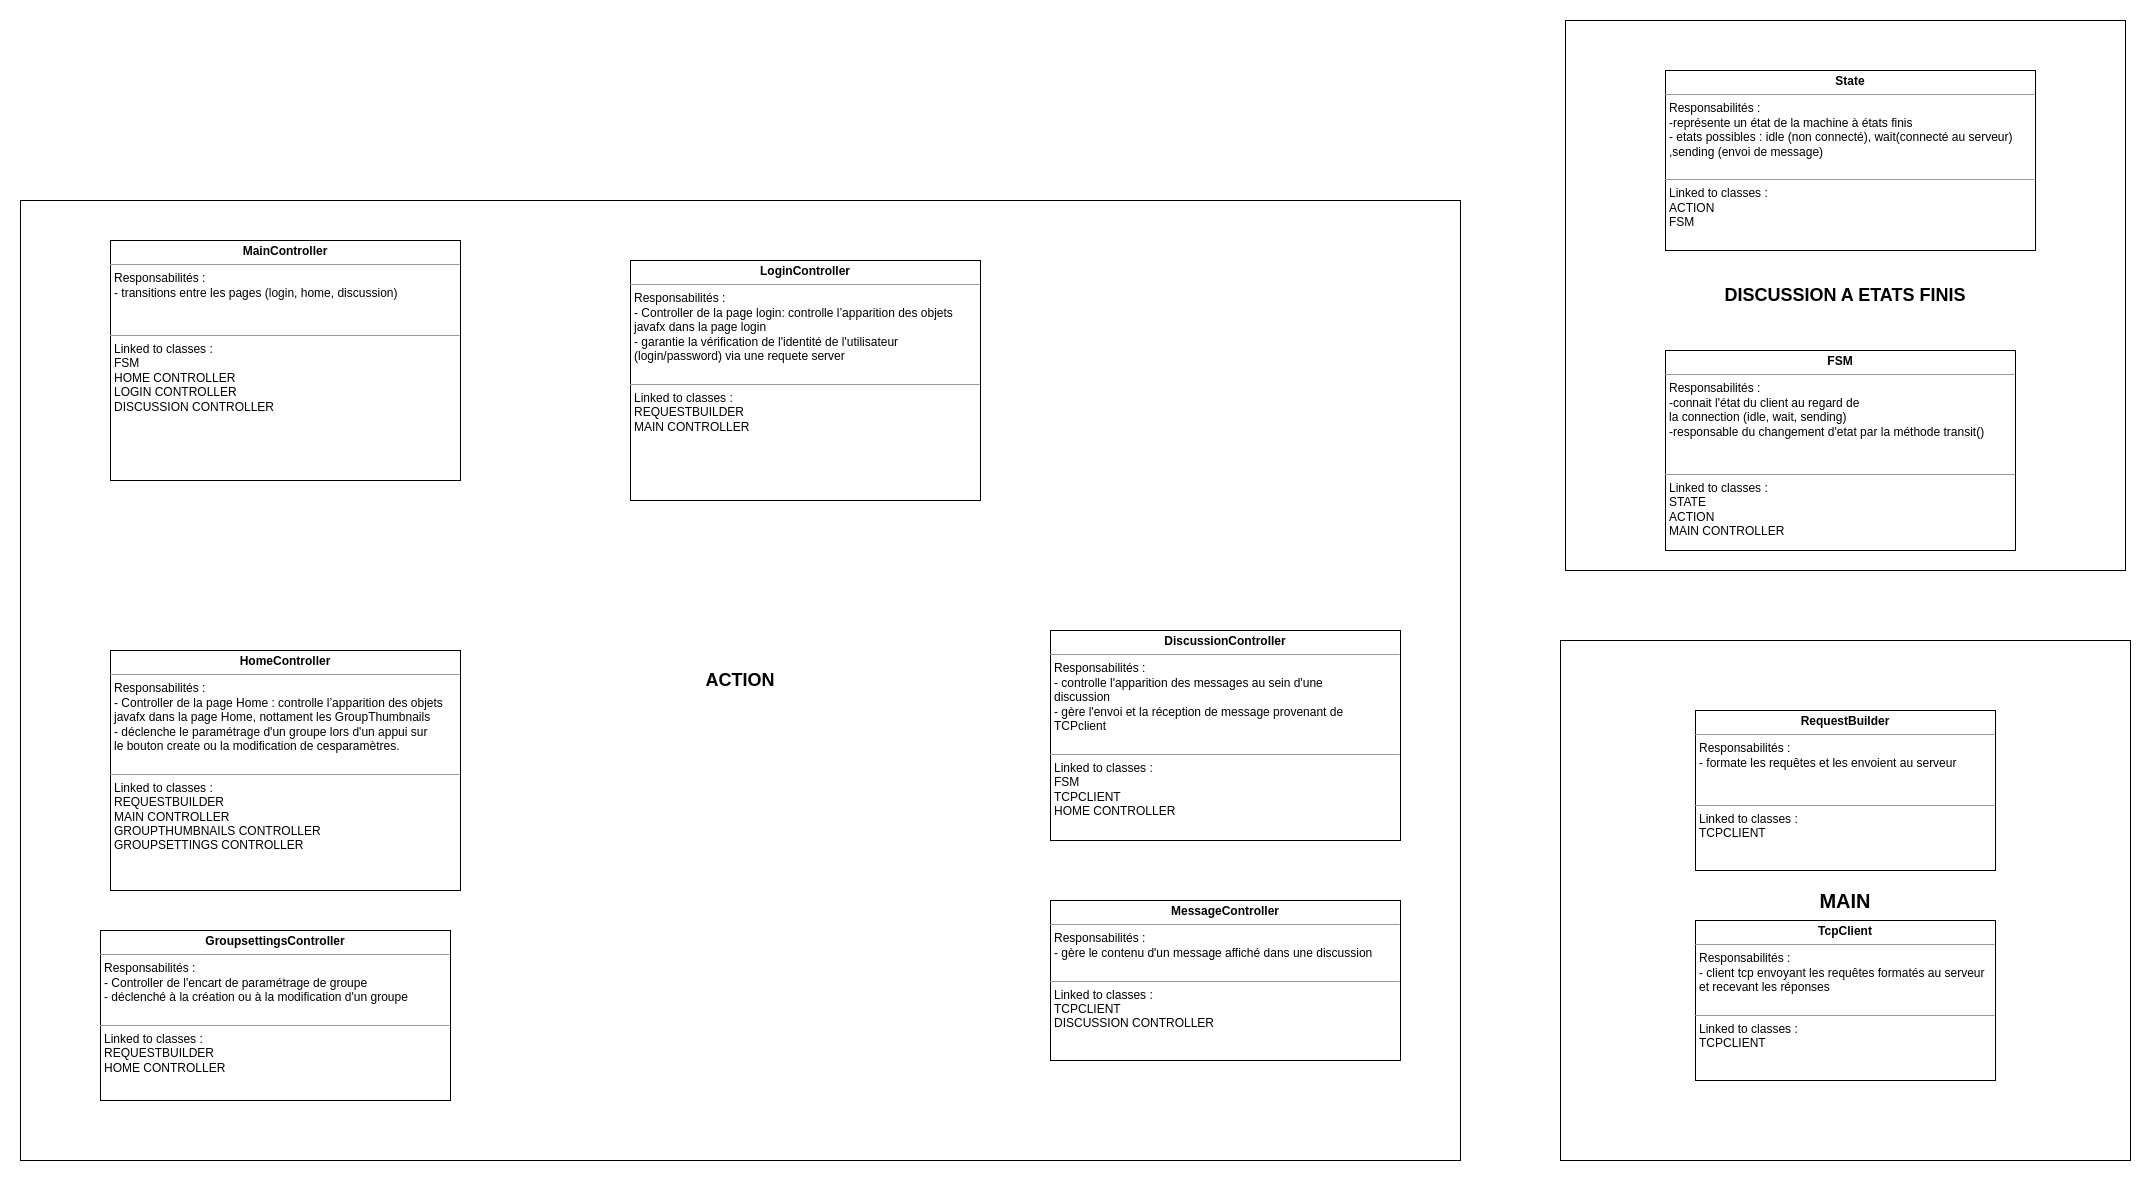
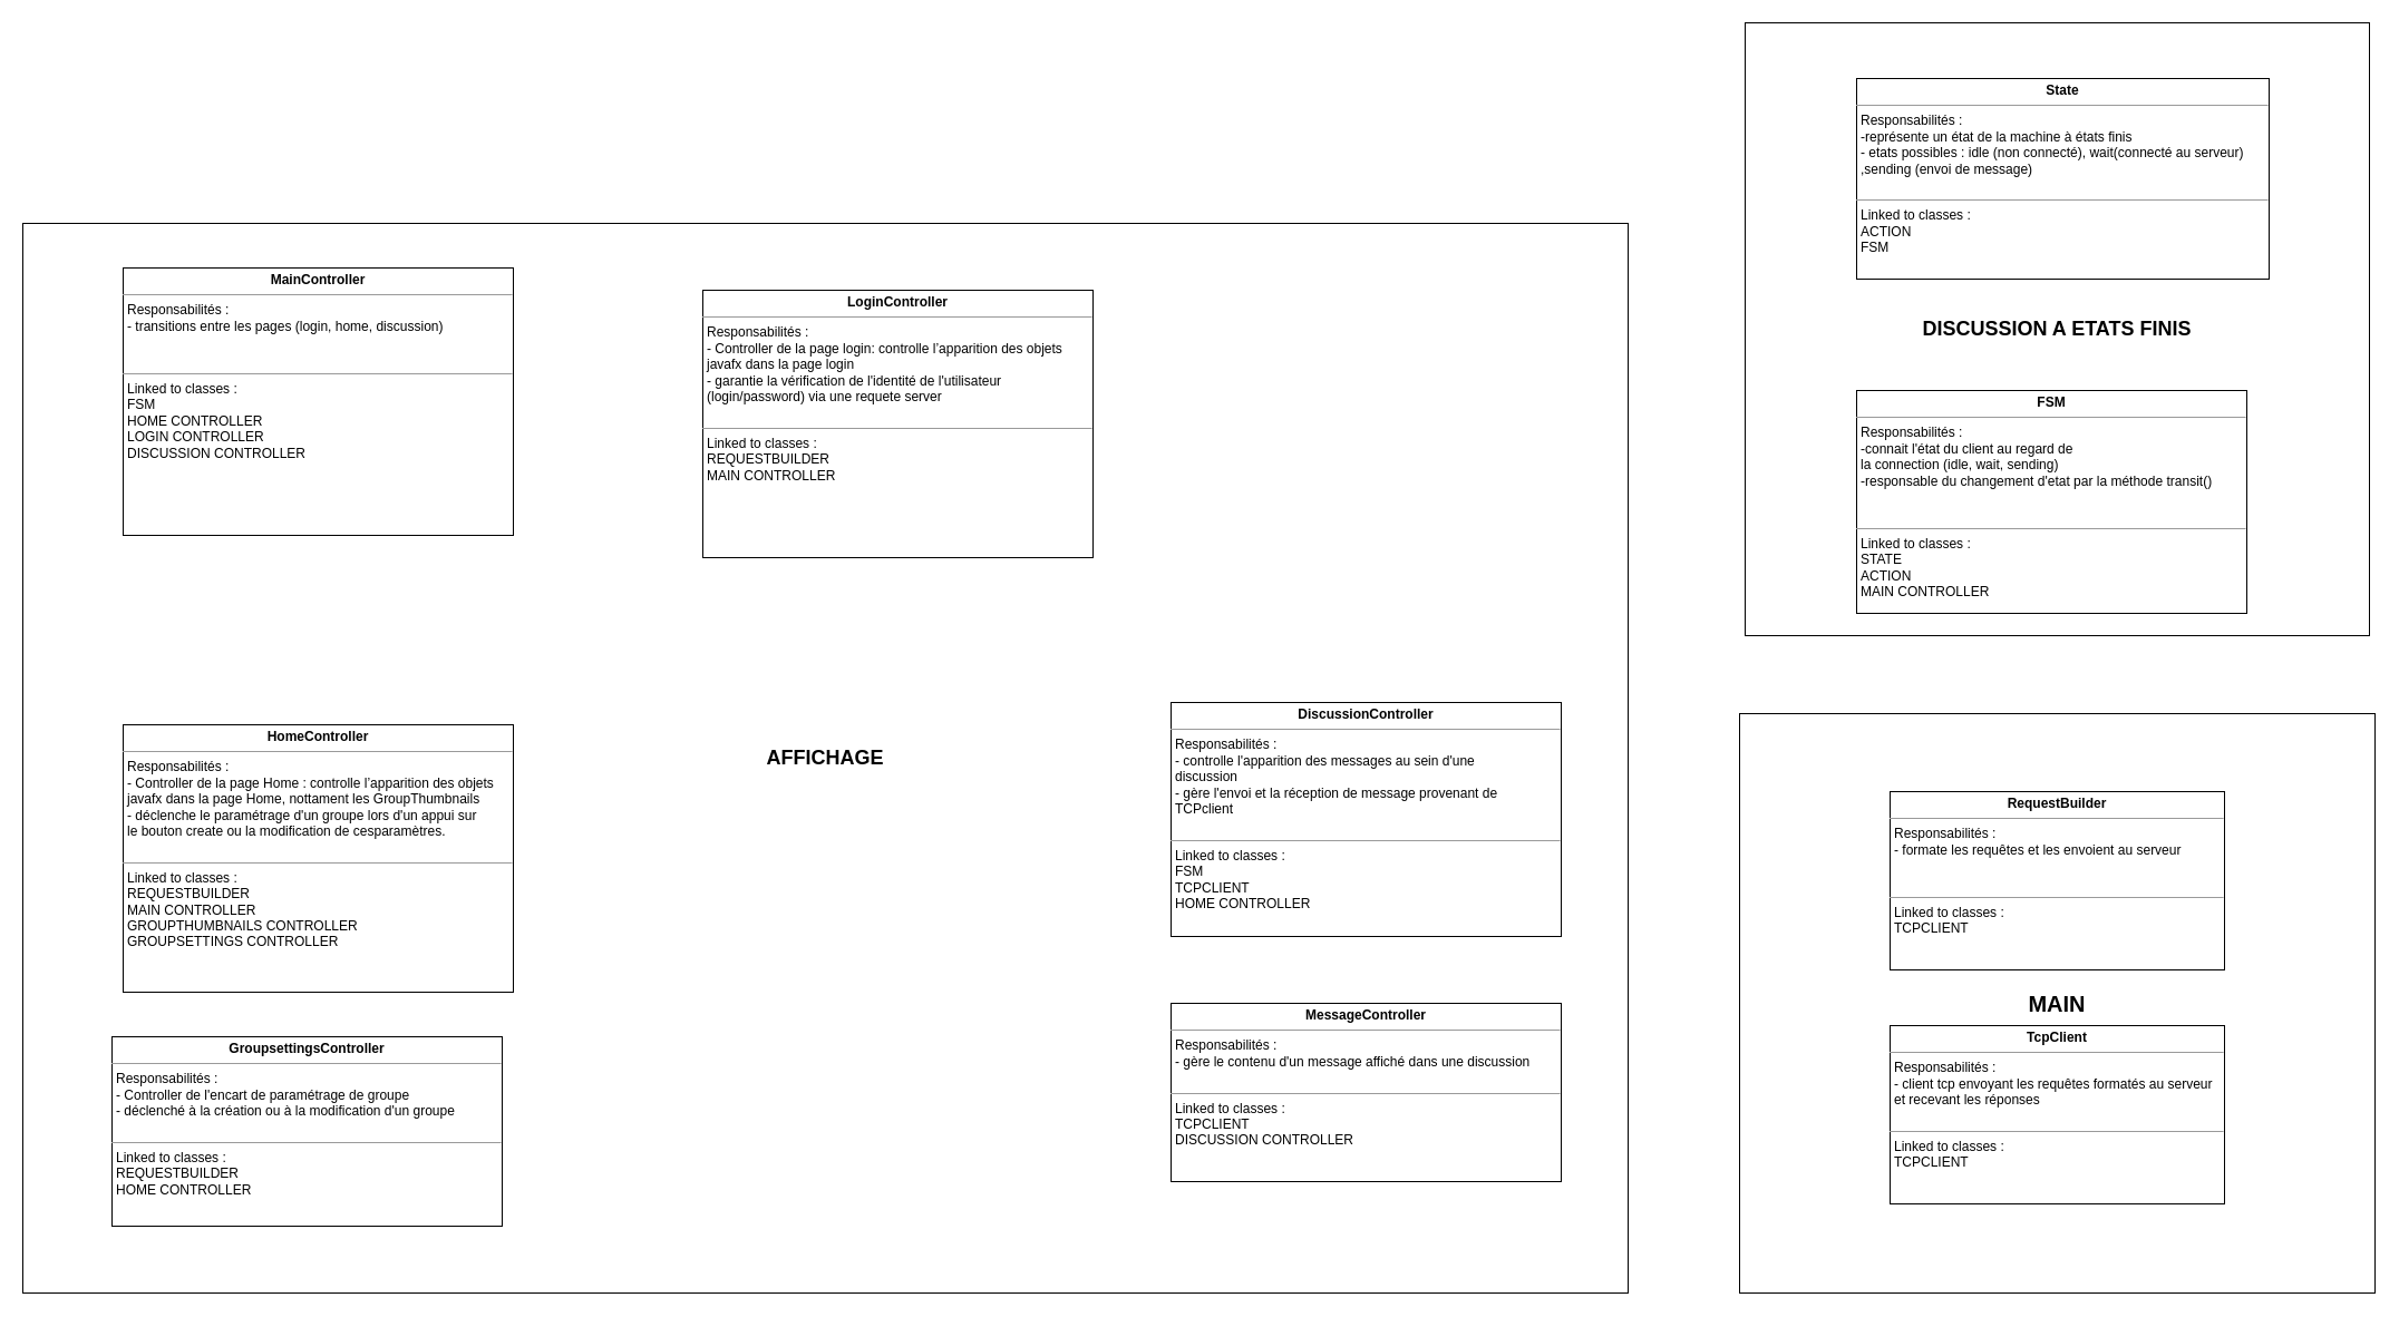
- <mxCell id="3" value="&lt;b&gt;&lt;font style=&quot;font-size: 18px&quot;&gt;ACTION&lt;/font&gt;&lt;/b&gt;" style="rounded=0;whiteSpace=wrap;html=1;" parent="1" vertex="1"><mxGeometry x="20" y="200" width="1440" height="960" as="geometry" /></mxCell>
+ <mxCell id="3" value="&lt;b&gt;&lt;font style=&quot;font-size: 18px&quot;&gt;AFFICHAGE&lt;/font&gt;&lt;/b&gt;" style="rounded=0;whiteSpace=wrap;html=1;" parent="1" vertex="1"><mxGeometry x="20" y="200" width="1440" height="960" as="geometry" /></mxCell>
